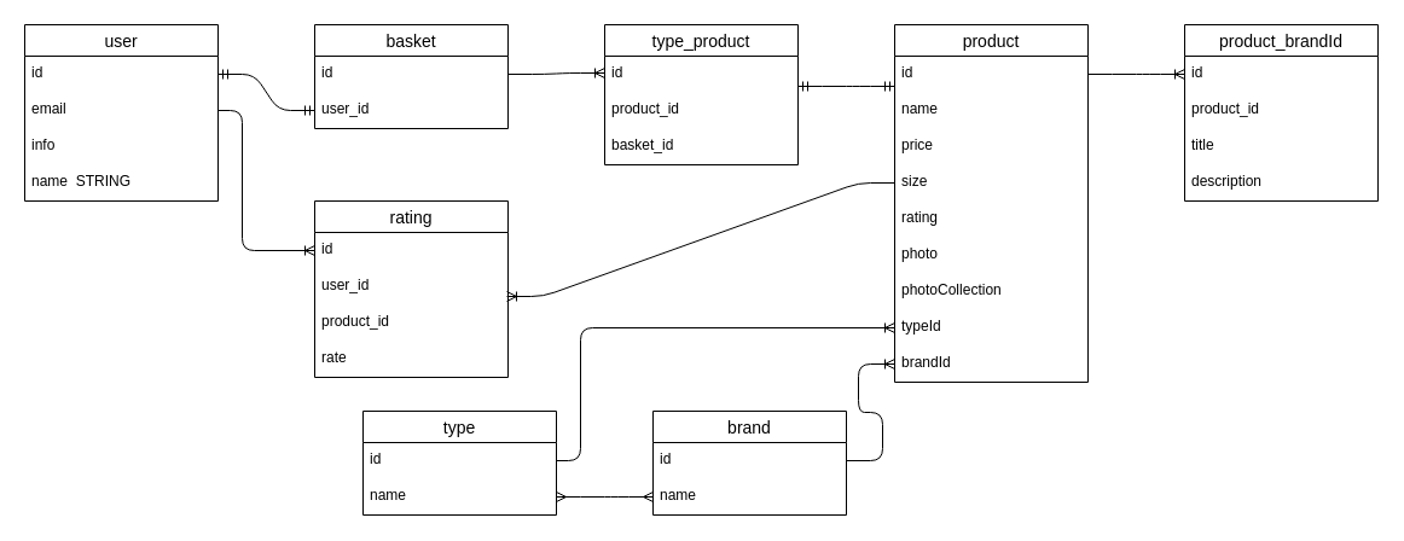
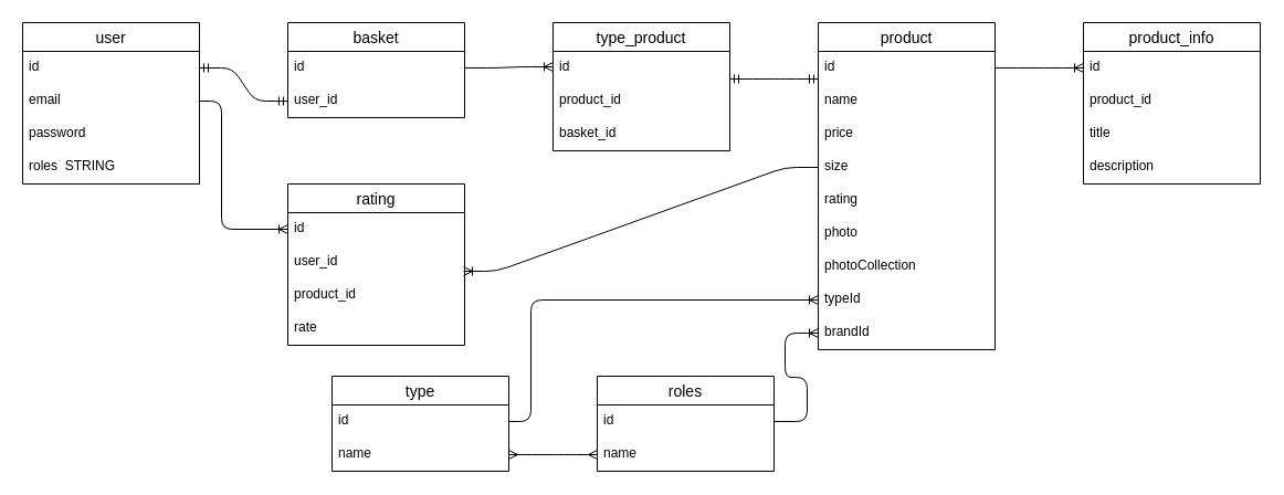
- <mxCell id="30" value="product_brandId" style="swimlane;fontStyle=0;childLayout=stackLayout;horizontal=1;startSize=26;horizontalStack=0;resizeParent=1;resizeParentMax=0;resizeLast=0;collapsible=1;marginBottom=0;align=center;fontSize=14;" vertex="1" parent="1"><mxGeometry x="980" y="20" width="160" height="146" as="geometry" /></mxCell>
+ <mxCell id="30" value="product_info" style="swimlane;fontStyle=0;childLayout=stackLayout;horizontal=1;startSize=26;horizontalStack=0;resizeParent=1;resizeParentMax=0;resizeLast=0;collapsible=1;marginBottom=0;align=center;fontSize=14;" vertex="1" parent="1"><mxGeometry x="980" y="20" width="160" height="146" as="geometry" /></mxCell>
- <mxCell id="5" value="info" style="text;strokeColor=none;fillColor=none;spacingLeft=4;spacingRight=4;overflow=hidden;rotatable=0;points=[[0,0.5],[1,0.5]];portConstraint=eastwest;fontSize=12;" vertex="1" parent="2"><mxGeometry y="86" width="160" height="30" as="geometry" /></mxCell>
+ <mxCell id="5" value="password" style="text;strokeColor=none;fillColor=none;spacingLeft=4;spacingRight=4;overflow=hidden;rotatable=0;points=[[0,0.5],[1,0.5]];portConstraint=eastwest;fontSize=12;" vertex="1" parent="2"><mxGeometry y="86" width="160" height="30" as="geometry" /></mxCell>
- <mxCell id="6" value="name  STRING" style="text;strokeColor=none;fillColor=none;spacingLeft=4;spacingRight=4;overflow=hidden;rotatable=0;points=[[0,0.5],[1,0.5]];portConstraint=eastwest;fontSize=12;" vertex="1" parent="2"><mxGeometry y="116" width="160" height="30" as="geometry" /></mxCell>
+ <mxCell id="6" value="roles  STRING" style="text;strokeColor=none;fillColor=none;spacingLeft=4;spacingRight=4;overflow=hidden;rotatable=0;points=[[0,0.5],[1,0.5]];portConstraint=eastwest;fontSize=12;" vertex="1" parent="2"><mxGeometry y="116" width="160" height="30" as="geometry" /></mxCell>
- <mxCell id="26" value="brand" style="swimlane;fontStyle=0;childLayout=stackLayout;horizontal=1;startSize=26;horizontalStack=0;resizeParent=1;resizeParentMax=0;resizeLast=0;collapsible=1;marginBottom=0;align=center;fontSize=14;" vertex="1" parent="1"><mxGeometry x="540" y="340" width="160" height="86" as="geometry" /></mxCell>
+ <mxCell id="26" value="roles" style="swimlane;fontStyle=0;childLayout=stackLayout;horizontal=1;startSize=26;horizontalStack=0;resizeParent=1;resizeParentMax=0;resizeLast=0;collapsible=1;marginBottom=0;align=center;fontSize=14;" vertex="1" parent="1"><mxGeometry x="540" y="340" width="160" height="86" as="geometry" /></mxCell>
